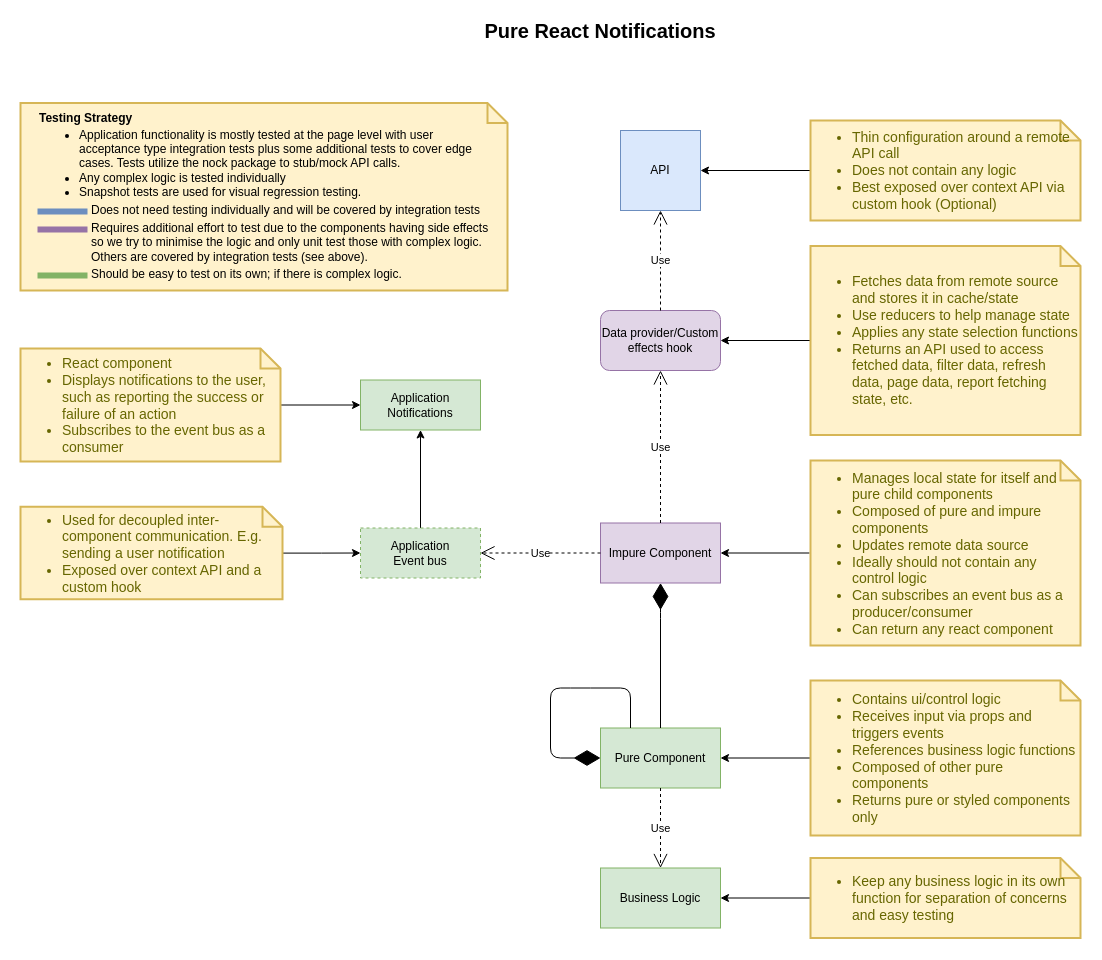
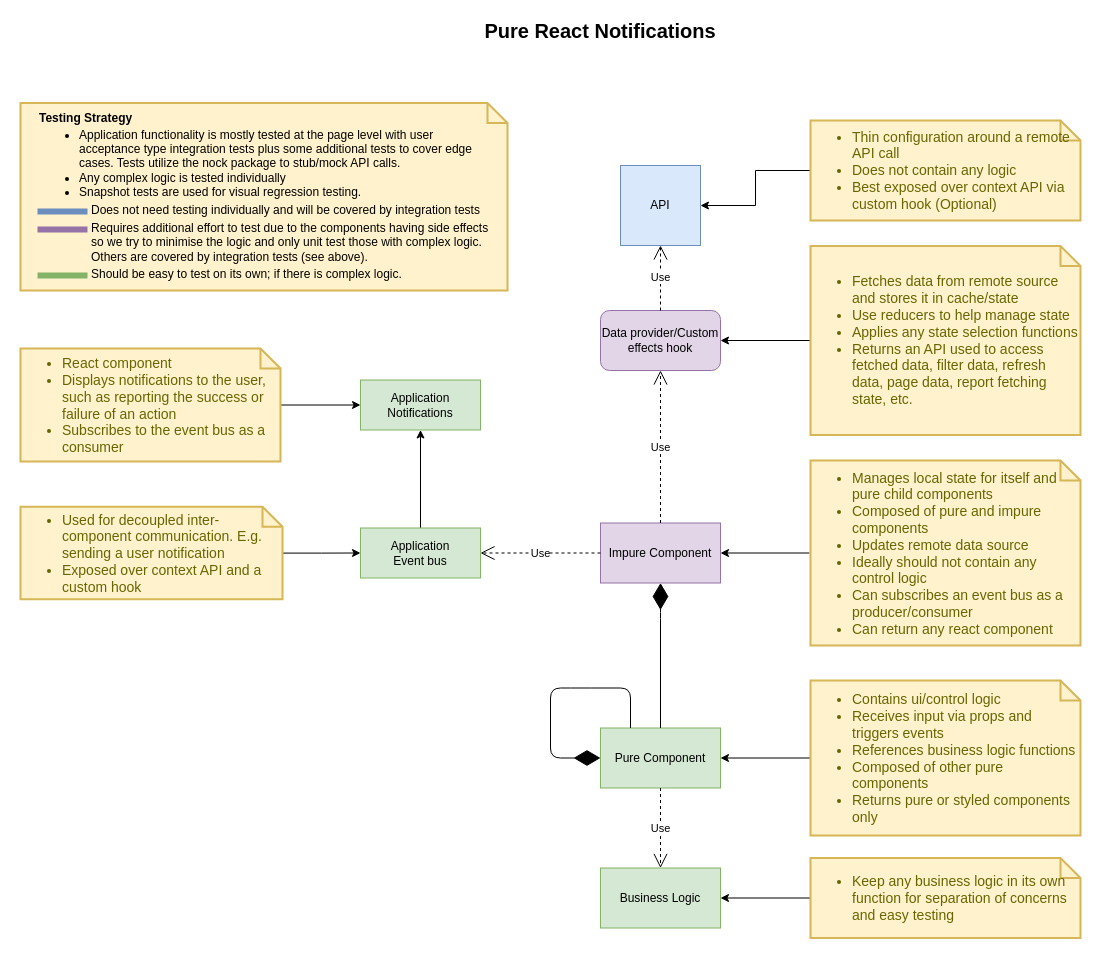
- <mxCell id="7" value="API" style="whiteSpace=wrap;html=1;aspect=fixed;fillColor=#dae8fc;strokeColor=#6c8ebf;" parent="1" vertex="1"><mxGeometry x="620" y="130" width="80" height="80" as="geometry" /></mxCell>
+ <mxCell id="7" value="API" style="whiteSpace=wrap;html=1;aspect=fixed;fillColor=#dae8fc;strokeColor=#6c8ebf;" parent="1" vertex="1"><mxGeometry x="620" y="165" width="80" height="80" as="geometry" /></mxCell>
- <mxCell id="30" value="Application&lt;br&gt;Event bus" style="rounded=0;whiteSpace=wrap;html=1;fillColor=#d5e8d4;strokeColor=#82b366;dashed=1;" parent="1" vertex="1"><mxGeometry x="360" y="527.5" width="120" height="50" as="geometry" /></mxCell>
+ <mxCell id="30" value="Application&lt;br&gt;Event bus" style="rounded=0;whiteSpace=wrap;html=1;fillColor=#d5e8d4;strokeColor=#82b366;" parent="1" vertex="1"><mxGeometry x="360" y="527.5" width="120" height="50" as="geometry" /></mxCell>
